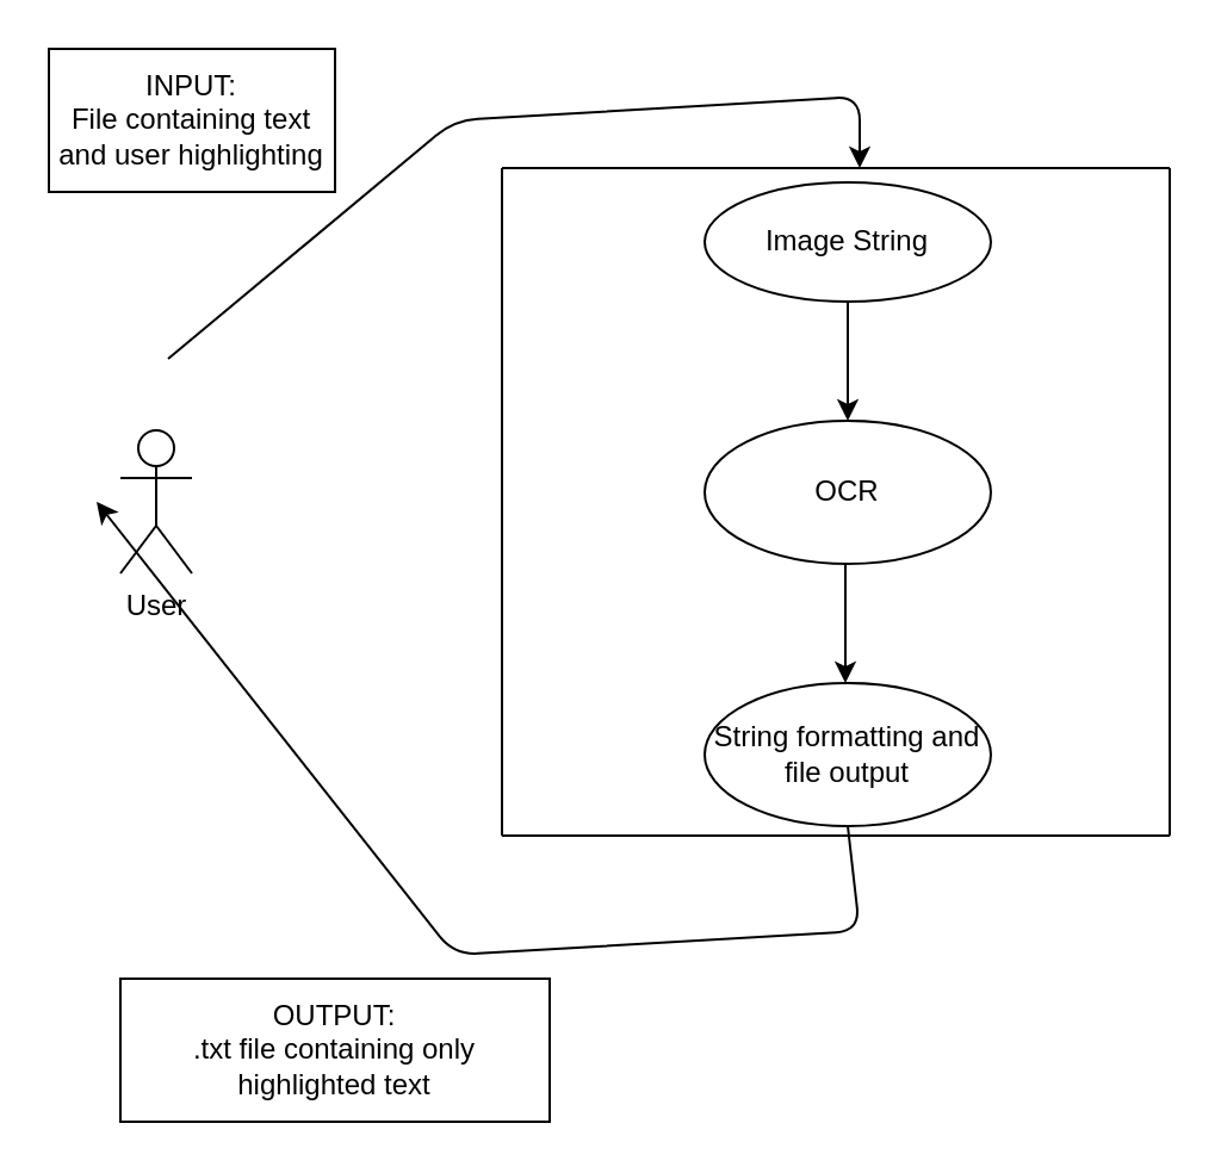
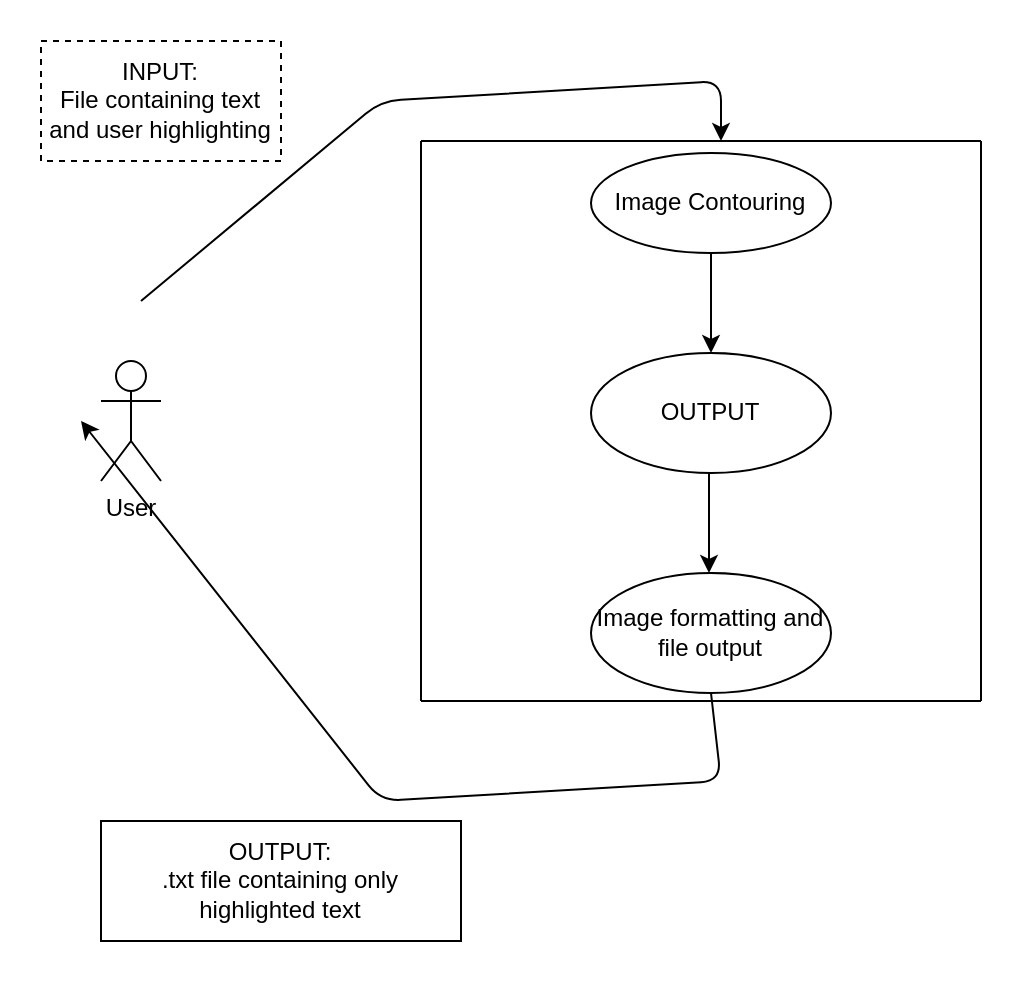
- <mxCell id="9" value="&lt;span&gt;INPUT:&lt;br&gt;File containing text and user highlighting&lt;/span&gt;" style="rounded=0;whiteSpace=wrap;html=1;" vertex="1" parent="1"><mxGeometry x="20" y="20" width="120" height="60" as="geometry" /></mxCell>
+ <mxCell id="9" value="&lt;span&gt;INPUT:&lt;br&gt;File containing text and user highlighting&lt;/span&gt;" style="rounded=0;whiteSpace=wrap;html=1;dashed=1;" vertex="1" parent="1"><mxGeometry x="20" y="20" width="120" height="60" as="geometry" /></mxCell>
- <mxCell id="7" value="Image String" style="ellipse;whiteSpace=wrap;html=1;" vertex="1" parent="1"><mxGeometry x="295" y="76" width="120" height="50" as="geometry" /></mxCell>
+ <mxCell id="7" value="Image Contouring" style="ellipse;whiteSpace=wrap;html=1;" vertex="1" parent="1"><mxGeometry x="295" y="76" width="120" height="50" as="geometry" /></mxCell>
- <mxCell id="10" value="OCR" style="ellipse;whiteSpace=wrap;html=1;" vertex="1" parent="1"><mxGeometry x="295" y="176" width="120" height="60" as="geometry" /></mxCell>
+ <mxCell id="10" value="OUTPUT" style="ellipse;whiteSpace=wrap;html=1;" vertex="1" parent="1"><mxGeometry x="295" y="176" width="120" height="60" as="geometry" /></mxCell>
- <mxCell id="13" value="String formatting and file output" style="ellipse;whiteSpace=wrap;html=1;" vertex="1" parent="1"><mxGeometry x="295" y="286" width="120" height="60" as="geometry" /></mxCell>
+ <mxCell id="13" value="Image formatting and file output" style="ellipse;whiteSpace=wrap;html=1;" vertex="1" parent="1"><mxGeometry x="295" y="286" width="120" height="60" as="geometry" /></mxCell>
